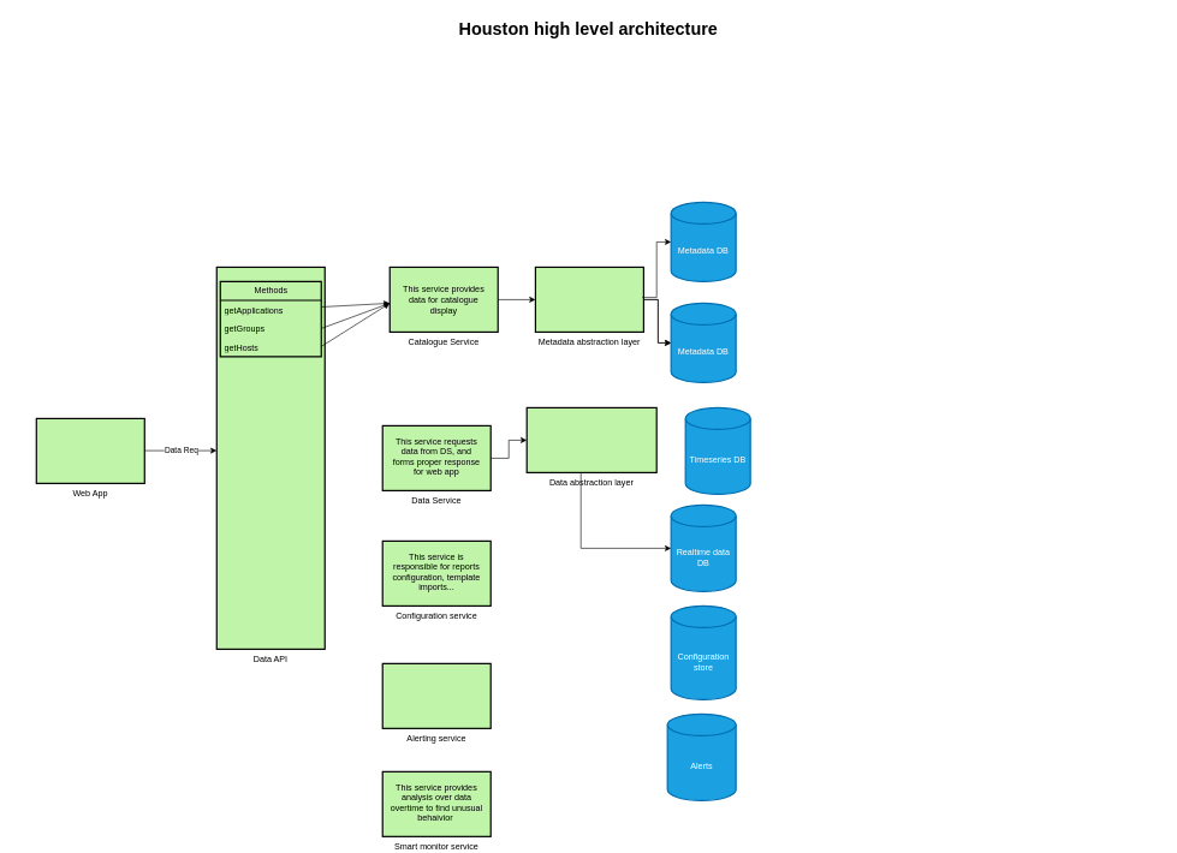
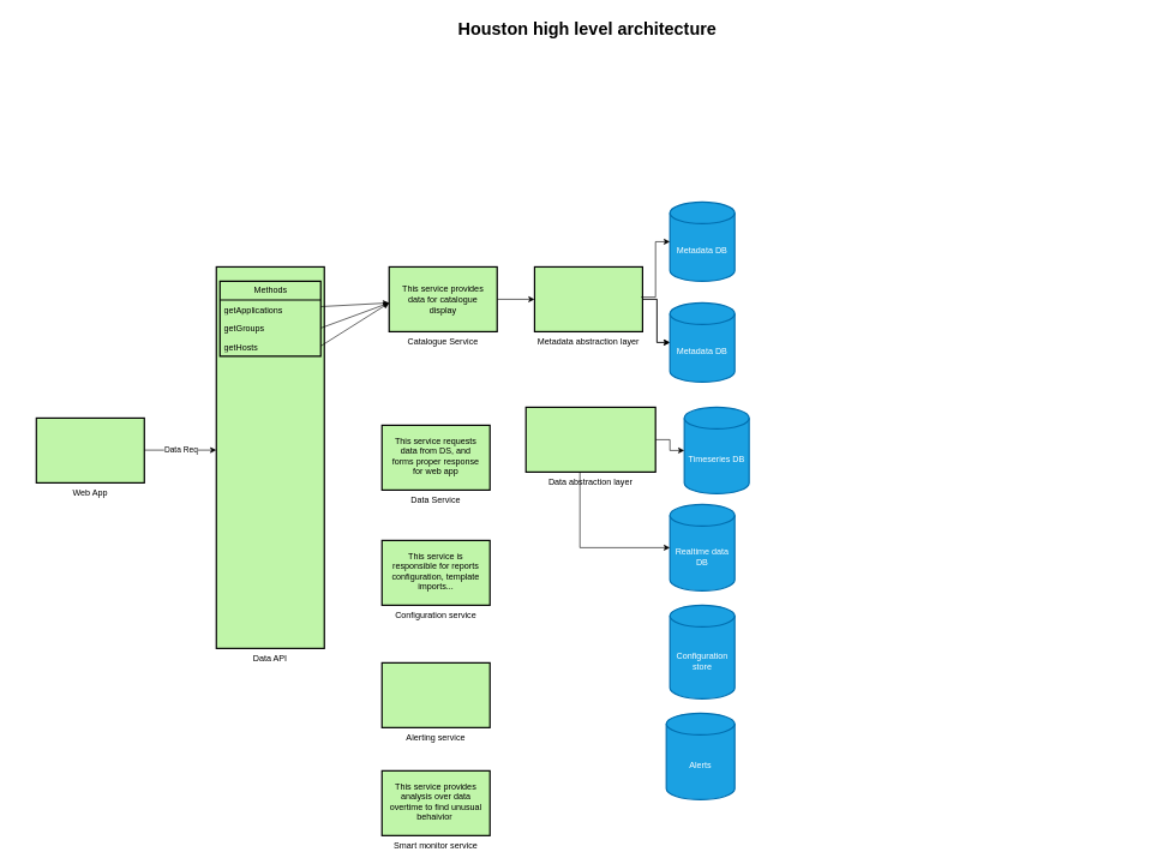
+ <mxCell id="28" value="" style="edgeStyle=orthogonalEdgeStyle;rounded=0;orthogonalLoop=1;jettySize=auto;html=1;" edge="1" parent="1" source="29" target="17"><mxGeometry relative="1" as="geometry" /></mxCell>
- <mxCell id="18" value="" style="edgeStyle=orthogonalEdgeStyle;rounded=0;orthogonalLoop=1;jettySize=auto;html=1;" edge="1" parent="1" source="19" target="29"><mxGeometry relative="1" as="geometry" /></mxCell>
